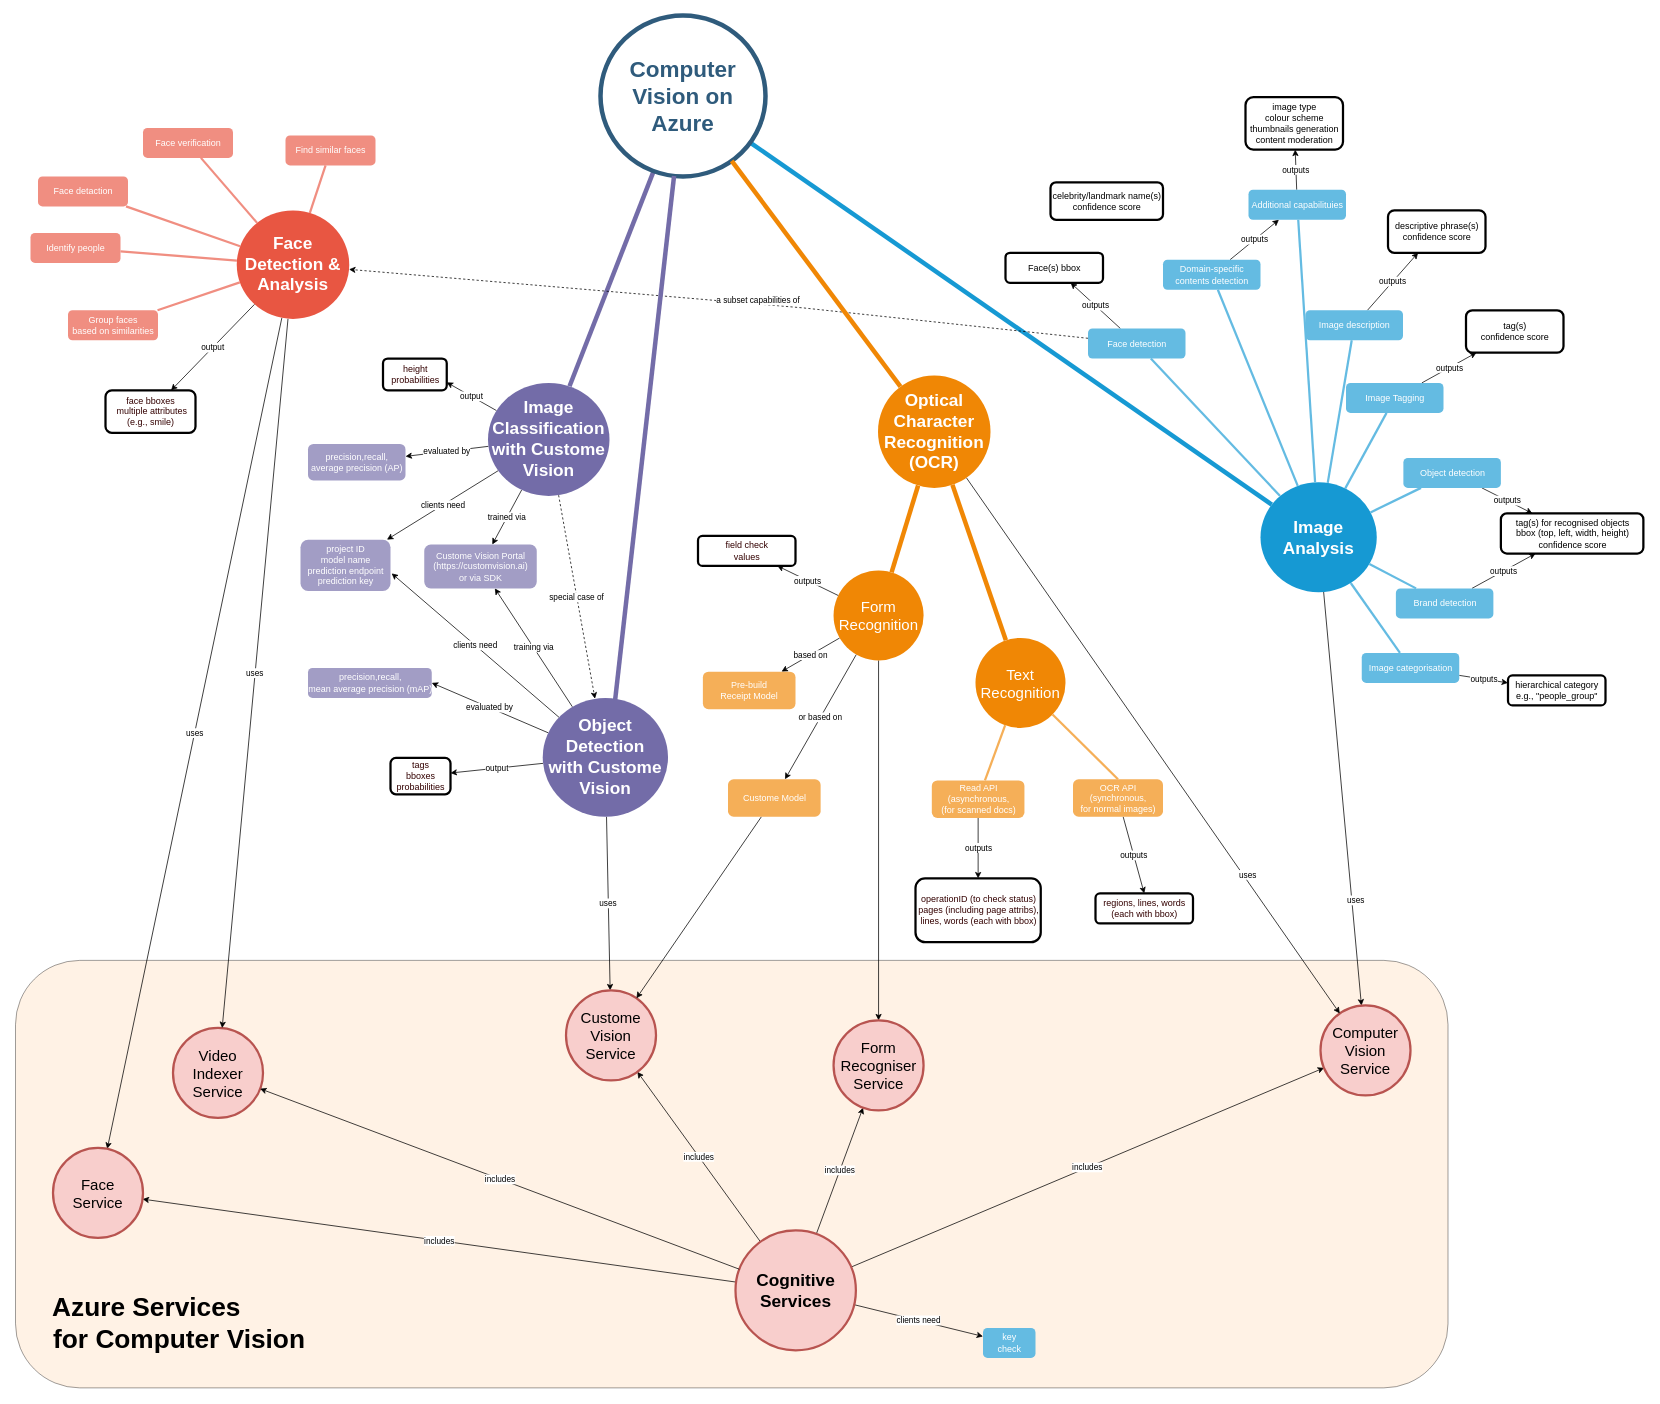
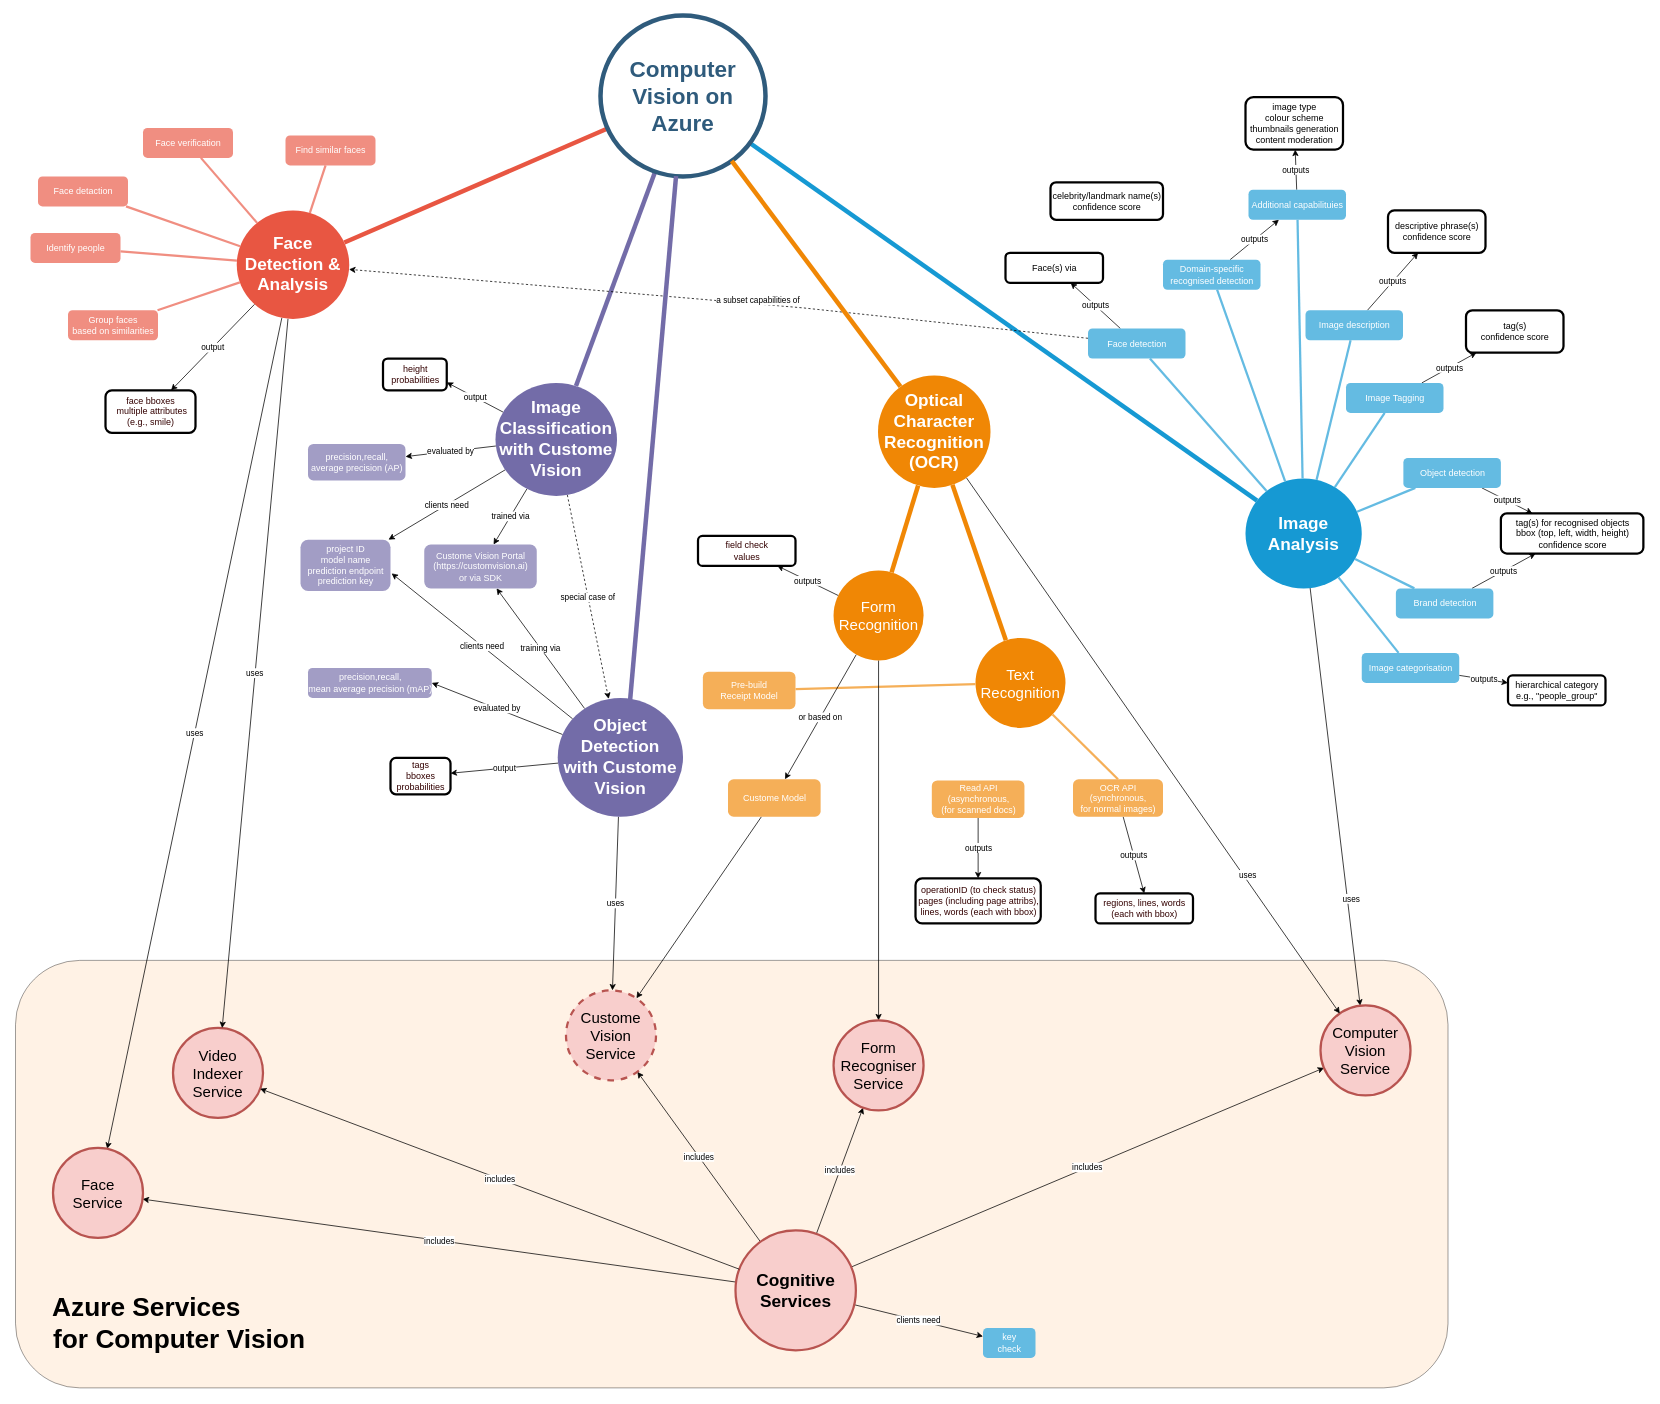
+ <mxCell id="12" value="" style="edgeStyle=none;endArrow=none;strokeWidth=6;strokeColor=#E85642;html=1;" parent="1" source="42" target="84" edge="1"><mxGeometry x="181" y="226.5" width="100" height="100" as="geometry"><mxPoint x="161" y="666.5" as="sourcePoint" /><mxPoint x="261" y="566.5" as="targetPoint" /></mxGeometry></mxCell>
- <mxCell id="54" value="Face(s) bbox" style="rounded=1;strokeWidth=3;shadow=0;html=1;fillColor=none;" parent="1" vertex="1"><mxGeometry x="1340" y="336.5" width="130" height="40" as="geometry" /></mxCell>
+ <mxCell id="54" value="Face(s) via" style="rounded=1;strokeWidth=3;shadow=0;html=1;fillColor=none;" parent="1" vertex="1"><mxGeometry x="1340" y="336.5" width="130" height="40" as="geometry" /></mxCell>
- <mxCell id="16" value="&lt;div&gt;Domain-specific &lt;br&gt;&lt;/div&gt;&lt;div&gt;contents detection&lt;br&gt;&lt;/div&gt;" style="rounded=1;fillColor=#64BBE2;strokeColor=none;strokeWidth=3;shadow=0;html=1;fontColor=#FFFFFF;" parent="1" vertex="1"><mxGeometry x="1550" y="345.77" width="130" height="40" as="geometry" /></mxCell>
+ <mxCell id="16" value="&lt;div&gt;Domain-specific &lt;br&gt;&lt;/div&gt;&lt;div&gt;recognised detection&lt;br&gt;&lt;/div&gt;" style="rounded=1;fillColor=#64BBE2;strokeColor=none;strokeWidth=3;shadow=0;html=1;fontColor=#FFFFFF;" parent="1" vertex="1"><mxGeometry x="1550" y="345.77" width="130" height="40" as="geometry" /></mxCell>
- <mxCell id="69" value="Image Classification with Custome Vision" style="ellipse;whiteSpace=wrap;html=1;shadow=0;fontFamily=Helvetica;fontSize=23;fontColor=#FFFFFF;align=center;strokeWidth=3;fillColor=#736ca8;strokeColor=none;fontStyle=1" parent="1" vertex="1"><mxGeometry x="650" y="510" width="162" height="150.73" as="geometry" /></mxCell>
+ <mxCell id="69" value="Image Classification with Custome Vision" style="ellipse;whiteSpace=wrap;html=1;shadow=0;fontFamily=Helvetica;fontSize=23;fontColor=#FFFFFF;align=center;strokeWidth=3;fillColor=#736ca8;strokeColor=none;fontStyle=1" parent="1" vertex="1"><mxGeometry x="660" y="510" width="162" height="150.73" as="geometry" /></mxCell>
- <mxCell id="58" value="Image Analysis" style="ellipse;whiteSpace=wrap;html=1;shadow=0;fontFamily=Helvetica;fontSize=23;align=center;strokeWidth=3;fillColor=#1699D3;strokeColor=none;fontColor=#FFFFFF;fontStyle=1" parent="1" vertex="1"><mxGeometry x="1680" y="642.5" width="155" height="146.5" as="geometry" /></mxCell>
+ <mxCell id="58" value="Image Analysis" style="ellipse;whiteSpace=wrap;html=1;shadow=0;fontFamily=Helvetica;fontSize=23;align=center;strokeWidth=3;fillColor=#1699D3;strokeColor=none;fontColor=#FFFFFF;fontStyle=1" parent="1" vertex="1"><mxGeometry x="1660" y="637.5" width="155" height="146.5" as="geometry" /></mxCell>
- <mxCell id="91" value="based on" style="edgeStyle=none;rounded=0;orthogonalLoop=1;jettySize=auto;html=1;strokeColor=#000000;fontSize=11;fontColor=#000000;" parent="1" source="93" target="110" edge="1"><mxGeometry relative="1" as="geometry" /></mxCell>
- <mxCell id="86" style="edgeStyle=none;rounded=0;orthogonalLoop=1;jettySize=auto;html=1;fillColor=#ffe6cc;strokeWidth=3;startArrow=none;startFill=0;strokeColor=#F5AF58;endArrow=none;endFill=0;" parent="1" source="4" target="31" edge="1"><mxGeometry relative="1" as="geometry"><mxPoint x="1260" y="890" as="sourcePoint" /></mxGeometry></mxCell>
+ <mxCell id="86" style="edgeStyle=none;rounded=0;orthogonalLoop=1;jettySize=auto;html=1;fillColor=#ffe6cc;strokeWidth=3;startArrow=none;startFill=0;strokeColor=#F5AF58;endArrow=none;endFill=0;" parent="1" source="4" target="110" edge="1"><mxGeometry relative="1" as="geometry"><mxPoint x="1260" y="890" as="sourcePoint" /></mxGeometry></mxCell>
- <mxCell id="78" value="&lt;div style=&quot;font-size: 23px;&quot;&gt;Object Detection &lt;br style=&quot;font-size: 23px;&quot;&gt;&lt;/div&gt;&lt;div style=&quot;font-size: 23px;&quot;&gt;with Custome Vision&lt;/div&gt;" style="ellipse;whiteSpace=wrap;html=1;shadow=0;fontFamily=Helvetica;fontSize=23;fontColor=#FFFFFF;align=center;strokeWidth=3;fillColor=#736ca8;strokeColor=none;fontStyle=1" parent="1" vertex="1"><mxGeometry x="723" y="930" width="167" height="158.5" as="geometry" /></mxCell>
+ <mxCell id="78" value="&lt;div style=&quot;font-size: 23px;&quot;&gt;Object Detection &lt;br style=&quot;font-size: 23px;&quot;&gt;&lt;/div&gt;&lt;div style=&quot;font-size: 23px;&quot;&gt;with Custome Vision&lt;/div&gt;" style="ellipse;whiteSpace=wrap;html=1;shadow=0;fontFamily=Helvetica;fontSize=23;fontColor=#FFFFFF;align=center;strokeWidth=3;fillColor=#736ca8;strokeColor=none;fontStyle=1" parent="1" vertex="1"><mxGeometry x="743" y="930" width="167" height="158.5" as="geometry" /></mxCell>
- <mxCell id="89" value="&lt;div&gt;operationID (to check status)&lt;br&gt;&lt;/div&gt;&lt;div&gt;pages (including page attribs), &lt;br&gt;&lt;/div&gt;&lt;div&gt;lines, words (each with bbox)&lt;br&gt;&lt;/div&gt;" style="rounded=1;strokeWidth=3;shadow=0;html=1;fillColor=none;fontColor=#330000;" parent="1" vertex="1"><mxGeometry x="1220" y="1170.73" width="167" height="85" as="geometry" /></mxCell>
+ <mxCell id="89" value="&lt;div&gt;operationID (to check status)&lt;br&gt;&lt;/div&gt;&lt;div&gt;pages (including page attribs), &lt;br&gt;&lt;/div&gt;&lt;div&gt;lines, words (each with bbox)&lt;br&gt;&lt;/div&gt;" style="rounded=1;strokeWidth=3;shadow=0;html=1;fillColor=none;fontColor=#330000;" parent="1" vertex="1"><mxGeometry x="1220" y="1170.73" width="167" height="60" as="geometry" /></mxCell>
- <mxCell id="70" value="Custome Vision Service" style="ellipse;whiteSpace=wrap;html=1;shadow=0;fontFamily=Helvetica;fontSize=20;align=center;strokeWidth=3;fillColor=#f8cecc;strokeColor=#b85450;" parent="1" vertex="1"><mxGeometry x="754" y="1320" width="120" height="120" as="geometry" /></mxCell>
+ <mxCell id="70" value="Custome Vision Service" style="ellipse;whiteSpace=wrap;html=1;shadow=0;fontFamily=Helvetica;fontSize=20;align=center;strokeWidth=3;fillColor=#f8cecc;strokeColor=#b85450;dashed=1;" parent="1" vertex="1"><mxGeometry x="754" y="1320" width="120" height="120" as="geometry" /></mxCell>
